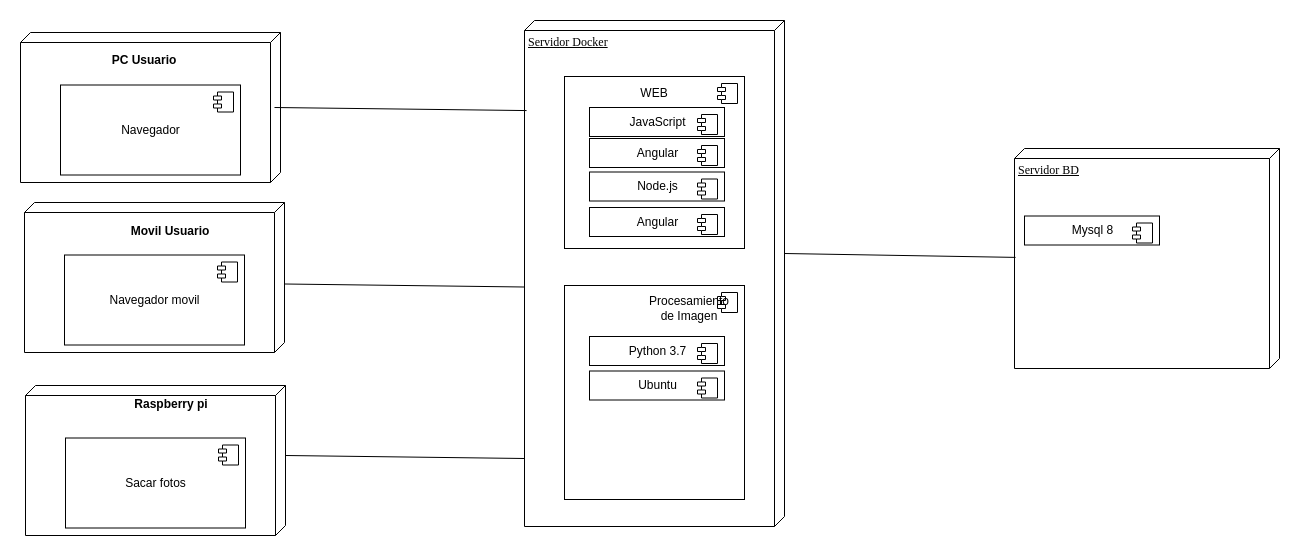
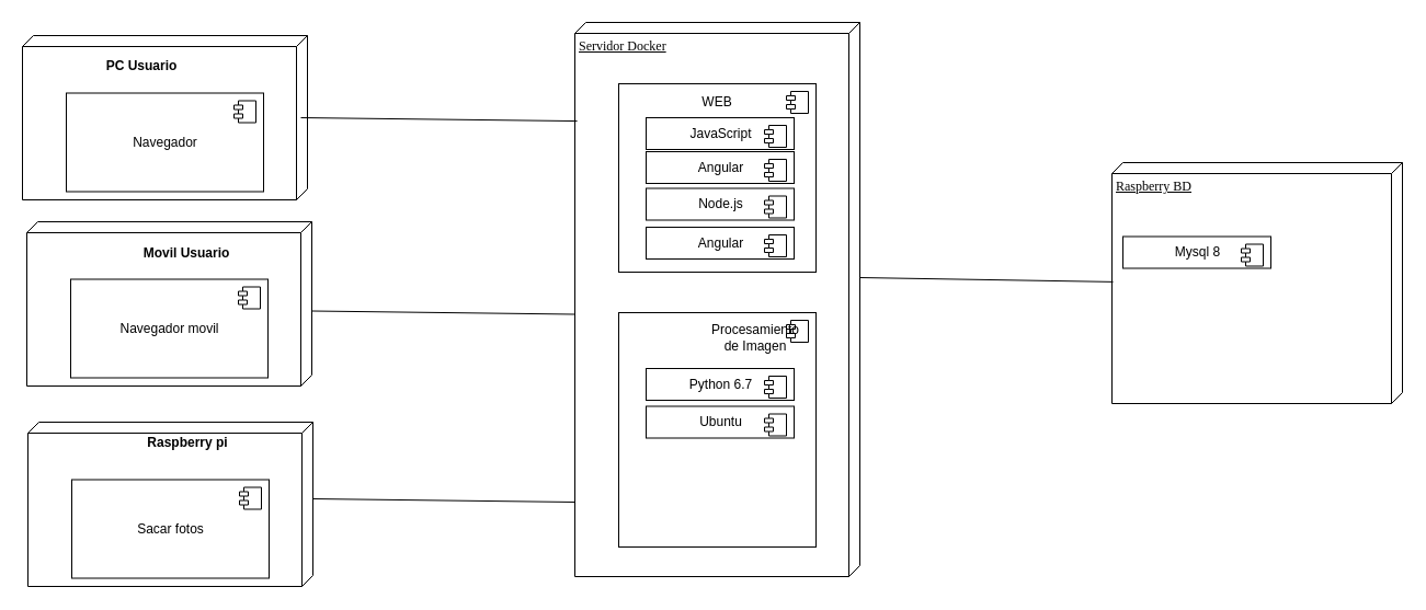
- <mxCell id="7" value="&lt;b&gt;PC Usuario&lt;/b&gt;" style="text;html=1;strokeColor=none;fillColor=none;align=center;verticalAlign=middle;whiteSpace=wrap;rounded=0;" parent="1" vertex="1"><mxGeometry x="109" y="49.5" width="70" height="20" as="geometry" /></mxCell>
+ <mxCell id="7" value="&lt;b&gt;PC Usuario&lt;/b&gt;" style="text;html=1;strokeColor=none;fillColor=none;align=center;verticalAlign=middle;whiteSpace=wrap;rounded=0;" parent="1" vertex="1"><mxGeometry x="94" y="49.5" width="70" height="20" as="geometry" /></mxCell>
- <mxCell id="3" value="Servidor BD" style="verticalAlign=top;align=left;spacingTop=8;spacingLeft=2;spacingRight=12;shape=cube;size=10;direction=south;fontStyle=4;html=1;rounded=0;shadow=0;comic=0;labelBackgroundColor=none;strokeColor=#000000;strokeWidth=1;fillColor=#ffffff;fontFamily=Verdana;fontSize=12;fontColor=#000000;" parent="1" vertex="1"><mxGeometry x="1014" y="148" width="265" height="220" as="geometry" /></mxCell>
+ <mxCell id="3" value="Raspberry BD" style="verticalAlign=top;align=left;spacingTop=8;spacingLeft=2;spacingRight=12;shape=cube;size=10;direction=south;fontStyle=4;html=1;rounded=0;shadow=0;comic=0;labelBackgroundColor=none;strokeColor=#000000;strokeWidth=1;fillColor=#ffffff;fontFamily=Verdana;fontSize=12;fontColor=#000000;" parent="1" vertex="1"><mxGeometry x="1014" y="148" width="265" height="220" as="geometry" /></mxCell>
- <mxCell id="26" value="Python 3.7" style="html=1;" parent="23" vertex="1"><mxGeometry x="25" y="51" width="135" height="29" as="geometry" /></mxCell>
+ <mxCell id="26" value="Python 6.7" style="html=1;" parent="23" vertex="1"><mxGeometry x="25" y="51" width="135" height="29" as="geometry" /></mxCell>
